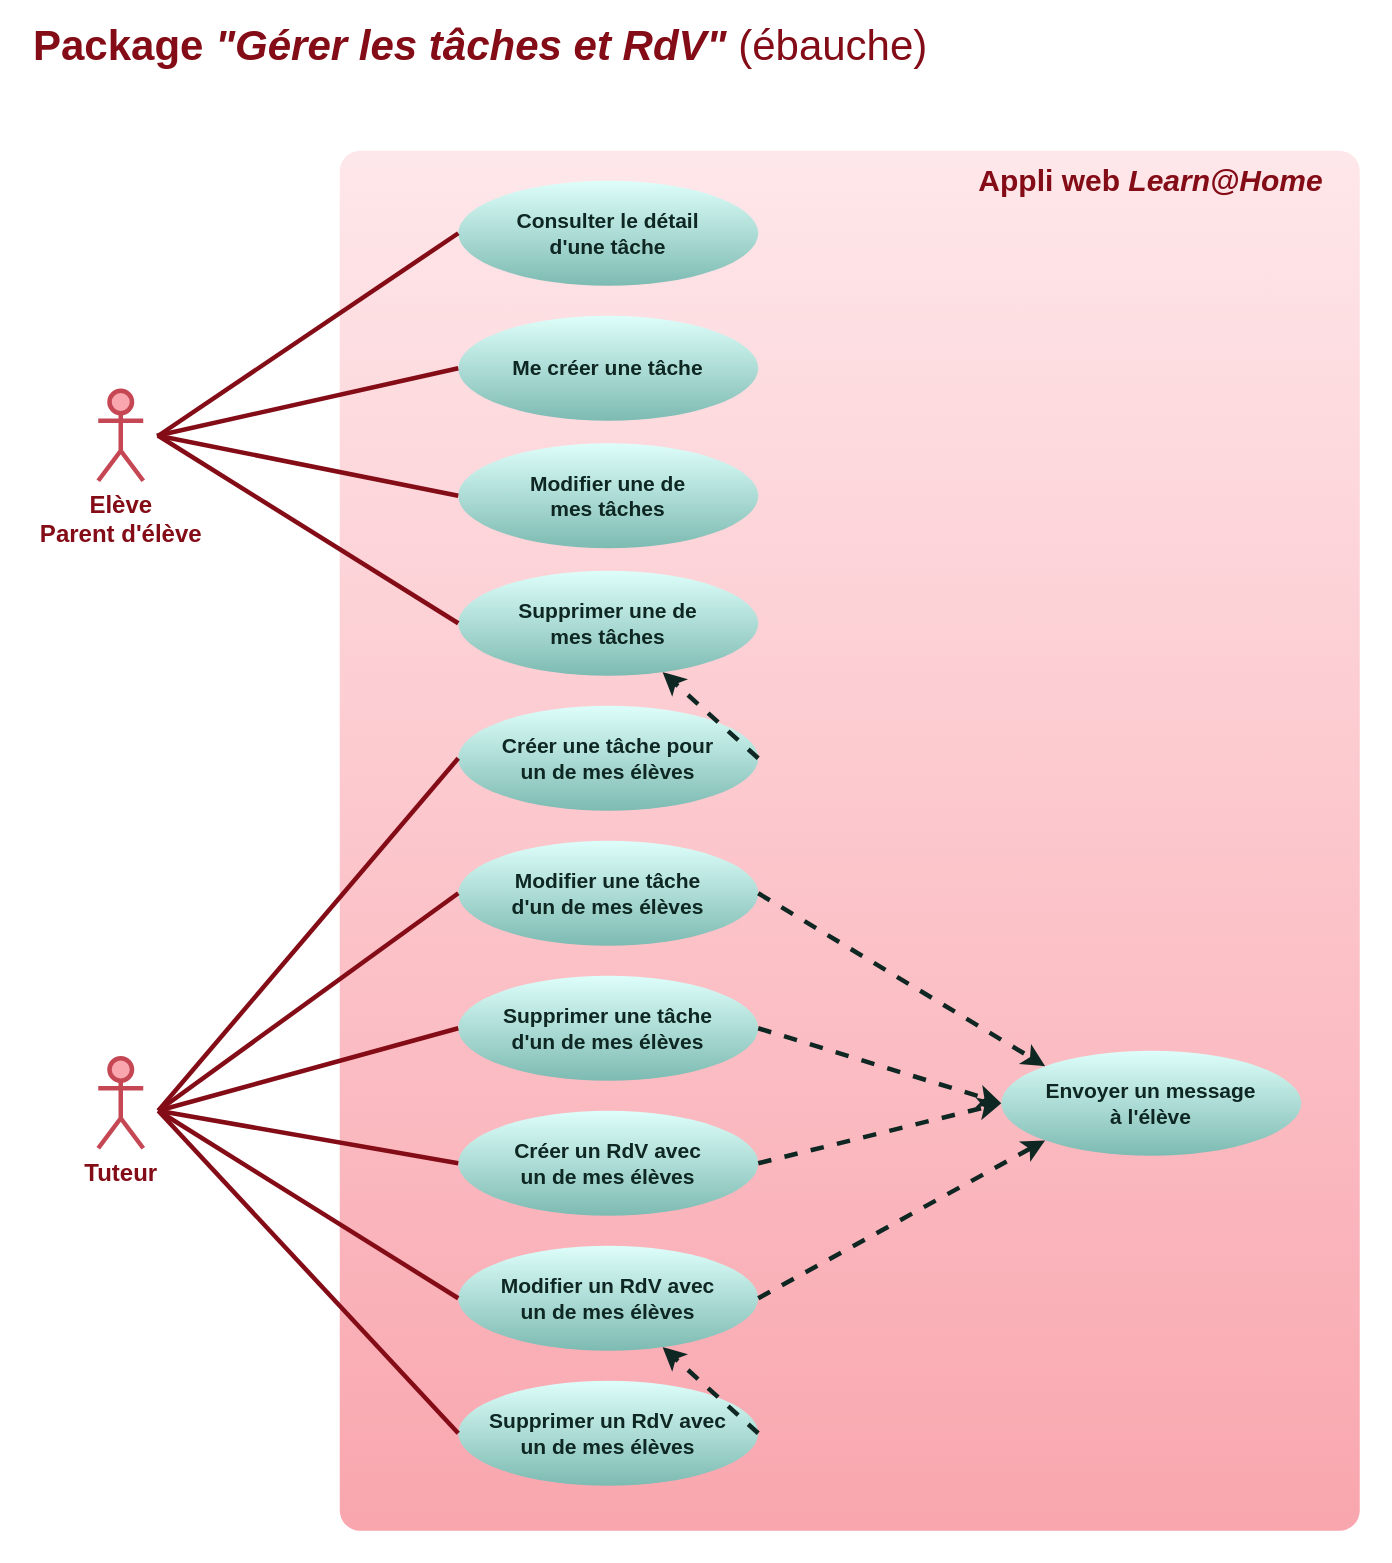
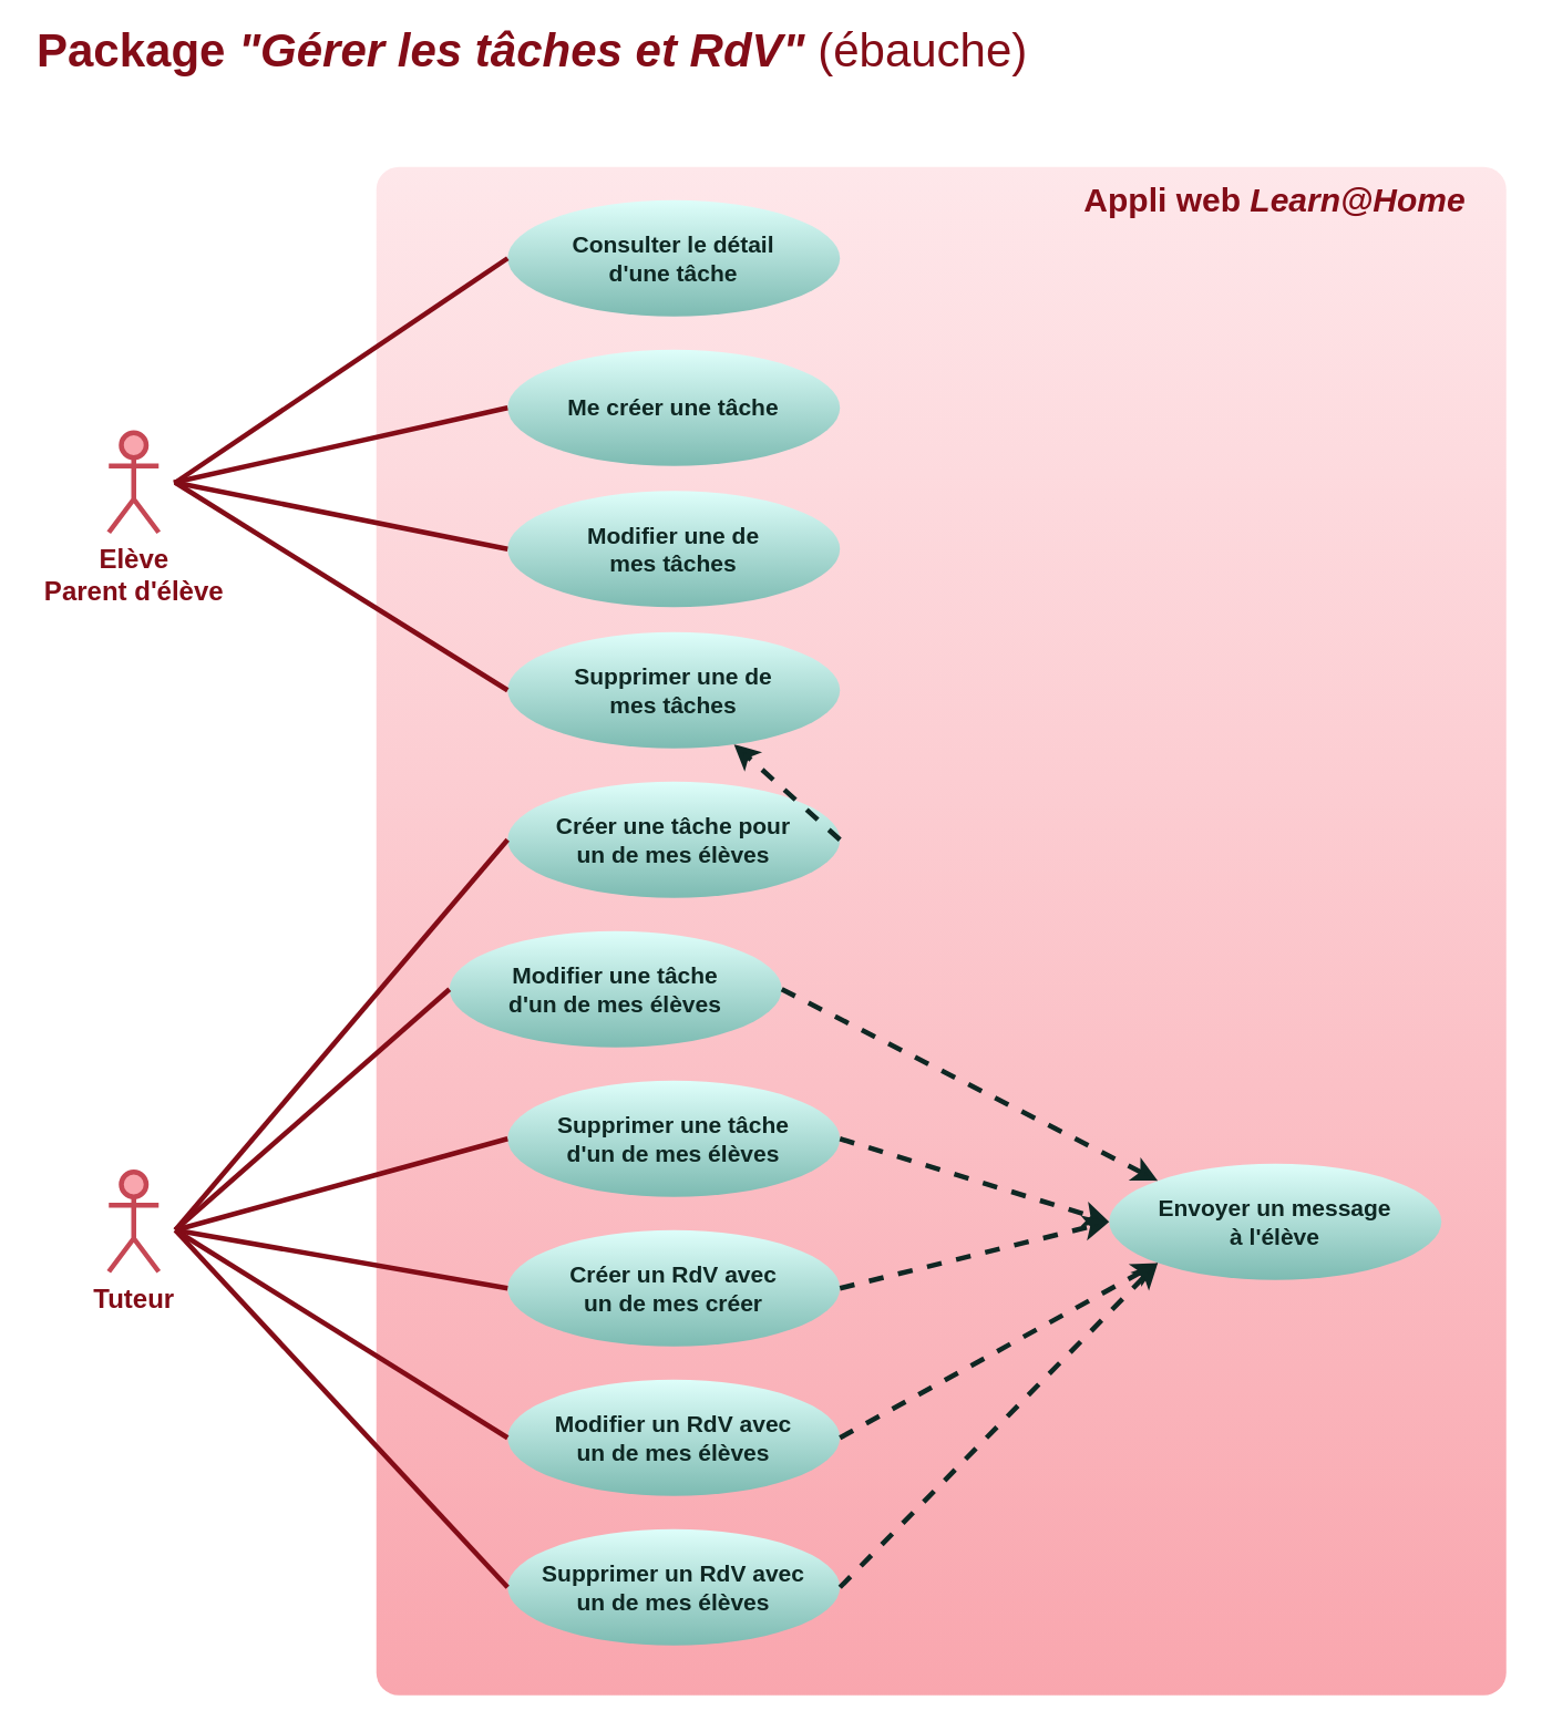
- <mxCell id="12" value="&lt;font style=&quot;font-size: 14px&quot;&gt;&lt;b&gt;Modifier une tâche&lt;br&gt;d'un de mes élèves&lt;br&gt;&lt;/b&gt;&lt;/font&gt;" style="ellipse;whiteSpace=wrap;html=1;rounded=1;strokeWidth=3;fontColor=#0e2723;strokeColor=none;fillColor=#defefa;gradientColor=#7dbbb2;" vertex="1" parent="1"><mxGeometry x="305" y="560" width="200" height="70" as="geometry" /></mxCell>
+ <mxCell id="12" value="&lt;font style=&quot;font-size: 14px&quot;&gt;&lt;b&gt;Modifier une tâche&lt;br&gt;d'un de mes élèves&lt;br&gt;&lt;/b&gt;&lt;/font&gt;" style="ellipse;whiteSpace=wrap;html=1;rounded=1;strokeWidth=3;fontColor=#0e2723;strokeColor=none;fillColor=#defefa;gradientColor=#7dbbb2;" vertex="1" parent="1"><mxGeometry x="270" y="560" width="200" height="70" as="geometry" /></mxCell>
- <mxCell id="16" value="&lt;font style=&quot;font-size: 14px&quot;&gt;&lt;b&gt;Créer un RdV avec&lt;br&gt;un de mes élèves&lt;br&gt;&lt;/b&gt;&lt;/font&gt;" style="ellipse;whiteSpace=wrap;html=1;rounded=1;strokeWidth=3;fontColor=#0e2723;strokeColor=none;fillColor=#defefa;gradientColor=#7dbbb2;" vertex="1" parent="1"><mxGeometry x="305" y="740" width="200" height="70" as="geometry" /></mxCell>
+ <mxCell id="16" value="&lt;font style=&quot;font-size: 14px&quot;&gt;&lt;b&gt;Créer un RdV avec&lt;br&gt;un de mes créer&lt;br&gt;&lt;/b&gt;&lt;/font&gt;" style="ellipse;whiteSpace=wrap;html=1;rounded=1;strokeWidth=3;fontColor=#0e2723;strokeColor=none;fillColor=#defefa;gradientColor=#7dbbb2;" vertex="1" parent="1"><mxGeometry x="305" y="740" width="200" height="70" as="geometry" /></mxCell>
- <mxCell id="33" value="" style="endArrow=classic;html=1;fontColor=#0e2723;strokeColor=#0E2723;strokeWidth=3;exitX=1;exitY=0.5;exitDx=0;exitDy=0;dashed=1;" edge="1" parent="1" source="18" target="17"><mxGeometry width="50" height="50" relative="1" as="geometry"><mxPoint x="515" y="985" as="sourcePoint" /><mxPoint x="706.289" y="849.749" as="targetPoint" /></mxGeometry></mxCell>
+ <mxCell id="33" value="" style="endArrow=classic;html=1;fontColor=#0e2723;strokeColor=#0E2723;strokeWidth=3;exitX=1;exitY=0.5;exitDx=0;exitDy=0;dashed=1;entryX=0;entryY=1;entryDx=0;entryDy=0;" edge="1" parent="1" source="18" target="19"><mxGeometry width="50" height="50" relative="1" as="geometry"><mxPoint x="515" y="985" as="sourcePoint" /><mxPoint x="706.289" y="849.749" as="targetPoint" /></mxGeometry></mxCell>
